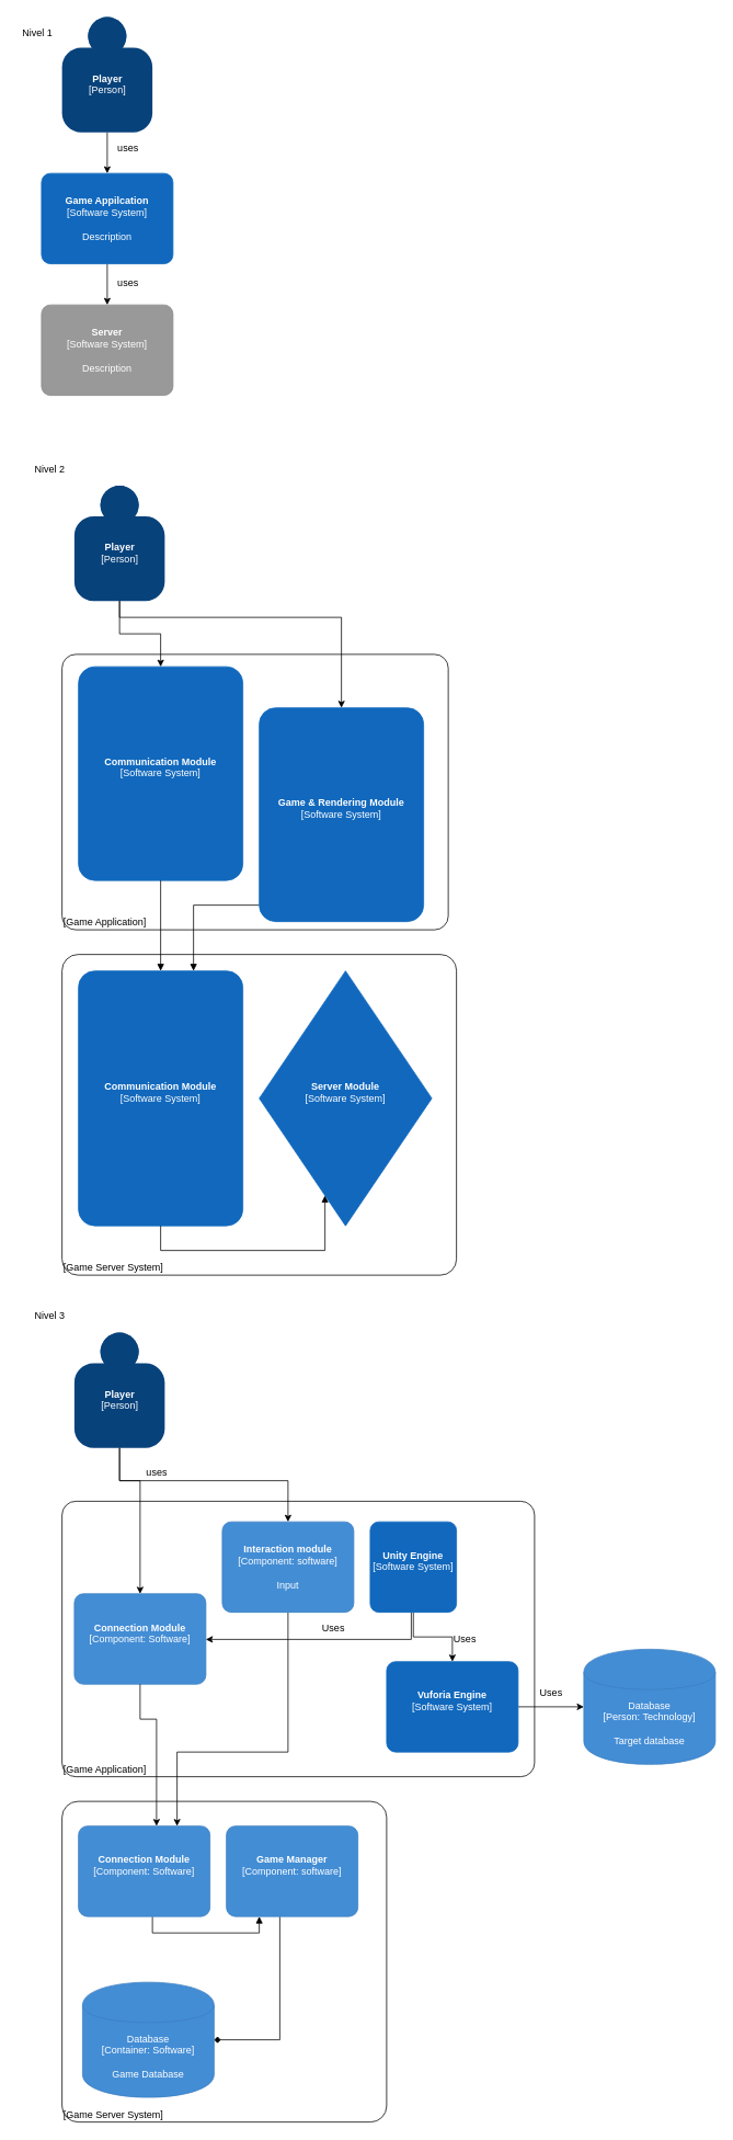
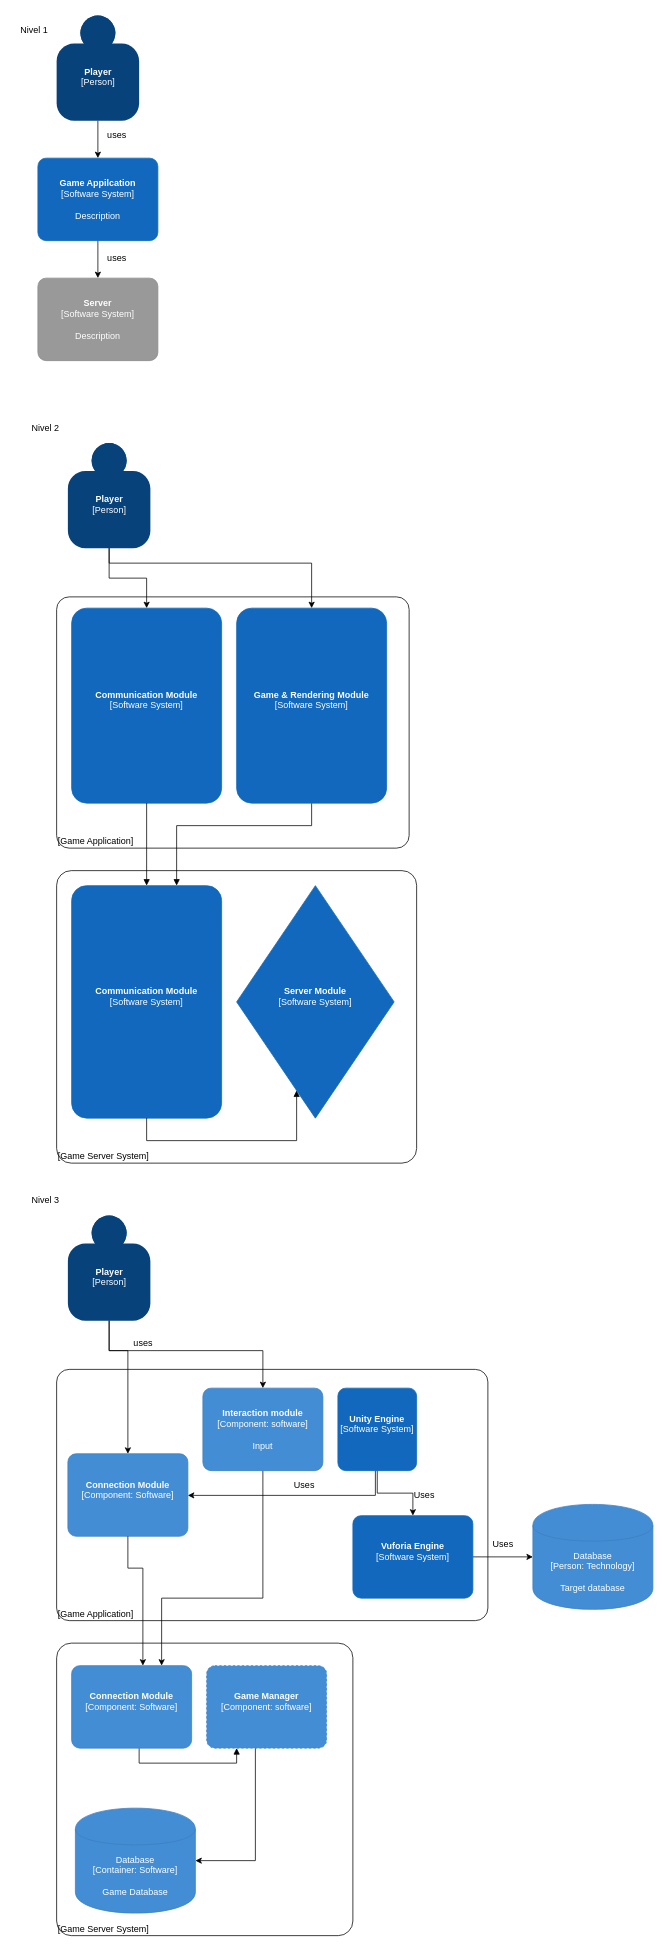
- <mxCell id="41" value="&lt;b&gt;Game &amp; Rendering Module&lt;/b&gt;&lt;div&gt;[Software System]&lt;/div&gt;&lt;br&gt;&lt;div&gt;&lt;/div&gt;" style="rounded=1;whiteSpace=wrap;html=1;labelBackgroundColor=none;fillColor=#1168BD;fontColor=#ffffff;align=center;arcSize=10;strokeColor=#1168BD;metaEdit=1;metaData={&quot;c4Type&quot;:{&quot;editable&quot;:false}};points=[[0.25,0,0],[0.5,0,0],[0.75,0,0],[1,0.25,0],[1,0.5,0],[1,0.75,0],[0.75,1,0],[0.5,1,0],[0.25,1,0],[0,0.75,0],[0,0.5,0],[0,0.25,0]];" parent="1" vertex="1"><mxGeometry x="315" y="860" width="200" height="260" as="geometry" /></mxCell>
+ <mxCell id="41" value="&lt;b&gt;Game &amp; Rendering Module&lt;/b&gt;&lt;div&gt;[Software System]&lt;/div&gt;&lt;br&gt;&lt;div&gt;&lt;/div&gt;" style="rounded=1;whiteSpace=wrap;html=1;labelBackgroundColor=none;fillColor=#1168BD;fontColor=#ffffff;align=center;arcSize=10;strokeColor=#1168BD;metaEdit=1;metaData={&quot;c4Type&quot;:{&quot;editable&quot;:false}};points=[[0.25,0,0],[0.5,0,0],[0.75,0,0],[1,0.25,0],[1,0.5,0],[1,0.75,0],[0.75,1,0],[0.5,1,0],[0.25,1,0],[0,0.75,0],[0,0.5,0],[0,0.25,0]];" parent="1" vertex="1"><mxGeometry x="315" y="810" width="200" height="260" as="geometry" /></mxCell>
- <mxCell id="30" value="&lt;b&gt;Game Manager&lt;/b&gt;&lt;div&gt;[Component: software]&lt;/div&gt;&lt;br&gt;&lt;div&gt;&lt;/div&gt;" style="rounded=1;whiteSpace=wrap;html=1;labelBackgroundColor=none;fillColor=#438DD5;fontColor=#ffffff;align=center;arcSize=10;strokeColor=#3C7FC0;metaEdit=1;metaData={&quot;c4Type&quot;:{&quot;editable&quot;:false}};points=[[0.25,0,0],[0.5,0,0],[0.75,0,0],[1,0.25,0],[1,0.5,0],[1,0.75,0],[0.75,1,0],[0.5,1,0],[0.25,1,0],[0,0.75,0],[0,0.5,0],[0,0.25,0]];" parent="1" vertex="1"><mxGeometry x="275" y="2220" width="160" height="110.0" as="geometry" /></mxCell>
+ <mxCell id="30" value="&lt;b&gt;Game Manager&lt;/b&gt;&lt;div&gt;[Component: software]&lt;/div&gt;&lt;br&gt;&lt;div&gt;&lt;/div&gt;" style="rounded=1;whiteSpace=wrap;html=1;labelBackgroundColor=none;fillColor=#438DD5;fontColor=#ffffff;align=center;arcSize=10;strokeColor=#3C7FC0;metaEdit=1;metaData={&quot;c4Type&quot;:{&quot;editable&quot;:false}};points=[[0.25,0,0],[0.5,0,0],[0.75,0,0],[1,0.25,0],[1,0.5,0],[1,0.75,0],[0.75,1,0],[0.5,1,0],[0.25,1,0],[0,0.75,0],[0,0.5,0],[0,0.25,0]];dashed=1;" parent="1" vertex="1"><mxGeometry x="275" y="2220" width="160" height="110.0" as="geometry" /></mxCell>
- <mxCell id="29" style="edgeStyle=orthogonalEdgeStyle;rounded=0;orthogonalLoop=1;jettySize=auto;html=1;endArrow=diamond;" parent="1" source="30" target="34" edge="1"><mxGeometry relative="1" as="geometry"><Array as="points"><mxPoint x="340" y="2480" /></Array></mxGeometry></mxCell>
+ <mxCell id="29" style="edgeStyle=orthogonalEdgeStyle;rounded=0;orthogonalLoop=1;jettySize=auto;html=1;" parent="1" source="30" target="34" edge="1"><mxGeometry relative="1" as="geometry"><Array as="points"><mxPoint x="340" y="2480" /></Array></mxGeometry></mxCell>
